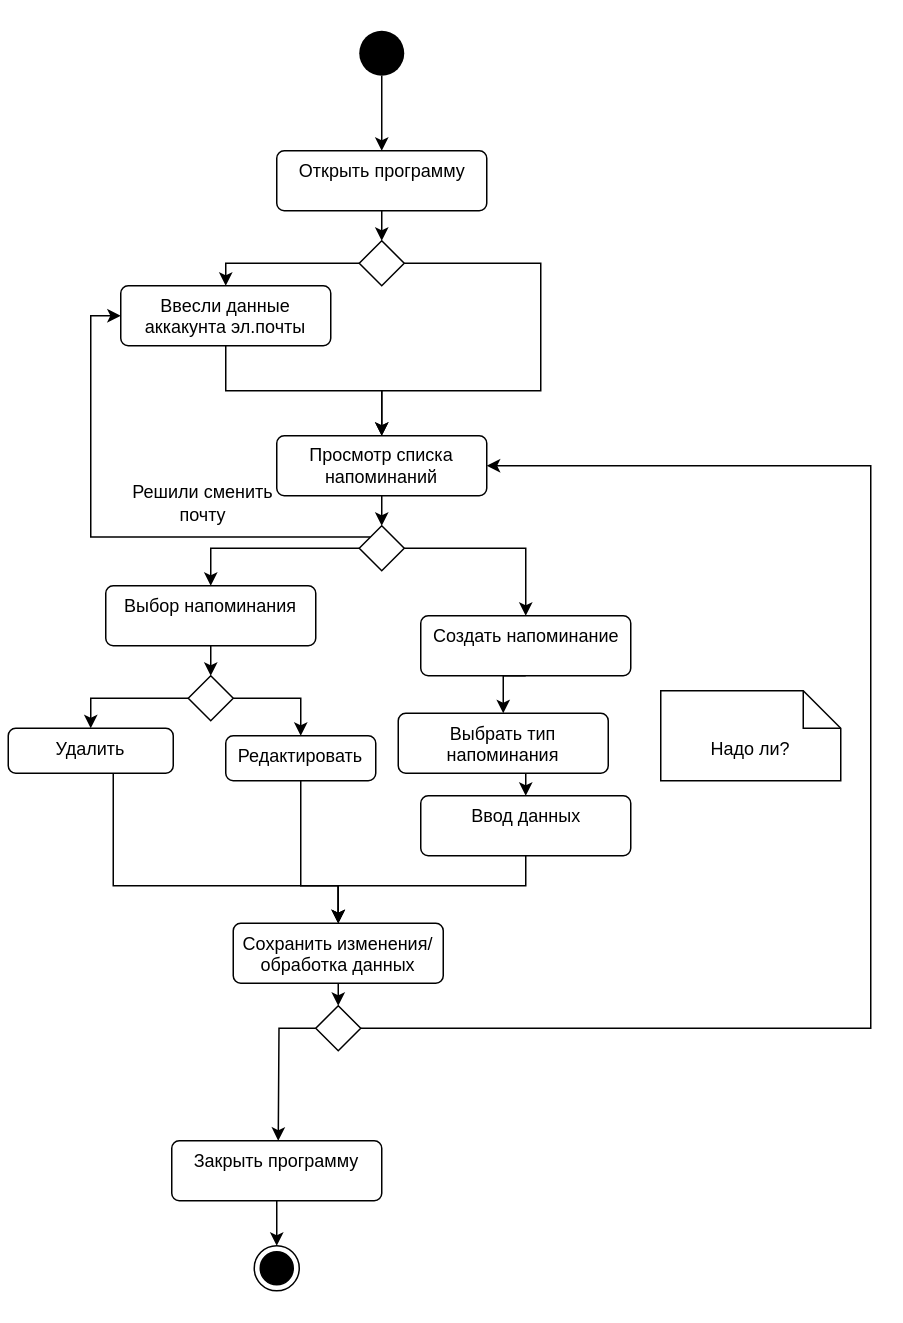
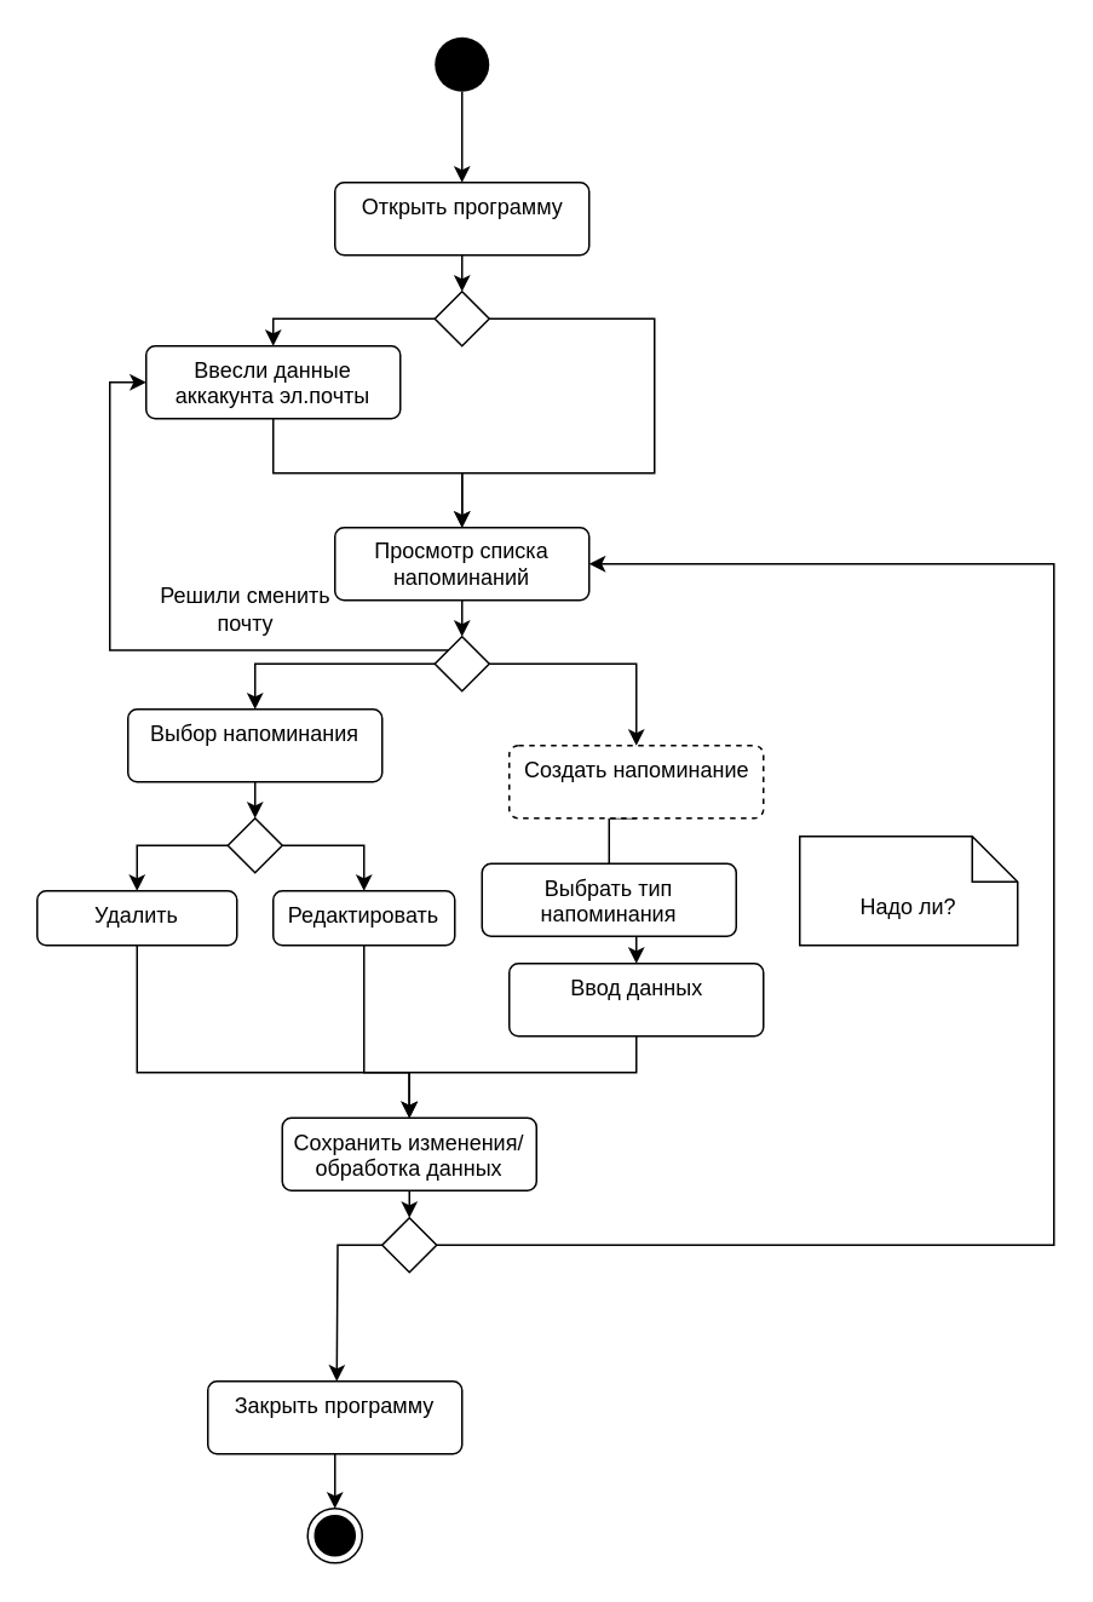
- <mxCell id="11" value="Создать напоминание" style="html=1;align=center;verticalAlign=top;rounded=1;absoluteArcSize=1;arcSize=10;dashed=0;" parent="1" vertex="1"><mxGeometry x="280" y="410" width="140" height="40" as="geometry" /></mxCell>
+ <mxCell id="11" value="Создать напоминание" style="html=1;align=center;verticalAlign=top;rounded=1;absoluteArcSize=1;arcSize=10;dashed=1;" parent="1" vertex="1"><mxGeometry x="280" y="410" width="140" height="40" as="geometry" /></mxCell>
- <mxCell id="10" style="edgeStyle=orthogonalEdgeStyle;rounded=0;orthogonalLoop=1;jettySize=auto;html=1;exitX=0.5;exitY=1;exitDx=0;exitDy=0;entryX=0.5;entryY=0;entryDx=0;entryDy=0;" parent="1" source="11" target="19" edge="1"><mxGeometry relative="1" as="geometry" /></mxCell>
+ <mxCell id="10" style="edgeStyle=orthogonalEdgeStyle;rounded=0;orthogonalLoop=1;jettySize=auto;html=1;exitX=0.5;exitY=1;exitDx=0;exitDy=0;entryX=0.5;entryY=0;entryDx=0;entryDy=0;endArrow=none;" parent="1" source="11" target="19" edge="1"><mxGeometry relative="1" as="geometry" /></mxCell>
- <mxCell id="7" value="Удалить" style="html=1;align=center;verticalAlign=top;rounded=1;absoluteArcSize=1;arcSize=10;dashed=0;whiteSpace=wrap;" parent="1" vertex="1"><mxGeometry x="5" y="485" width="110" height="30" as="geometry" /></mxCell>
+ <mxCell id="7" value="Удалить" style="html=1;align=center;verticalAlign=top;rounded=1;absoluteArcSize=1;arcSize=10;dashed=0;whiteSpace=wrap;" parent="1" vertex="1"><mxGeometry x="20" y="490" width="110" height="30" as="geometry" /></mxCell>
